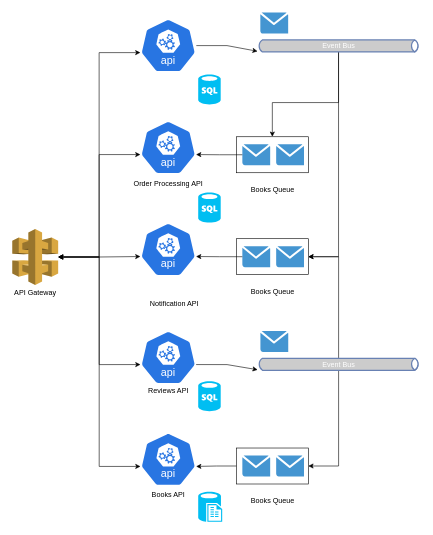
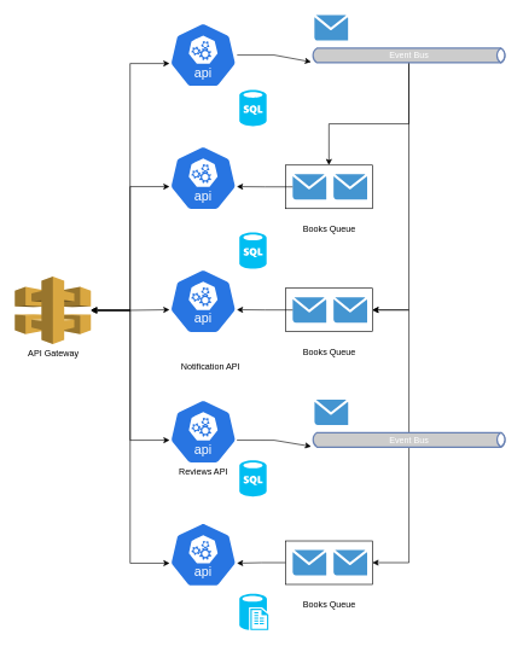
- <mxCell id="4" value="Order Processi&lt;span style=&quot;background-color: initial;&quot;&gt;ng API&lt;/span&gt;" style="text;html=1;align=center;verticalAlign=middle;resizable=0;points=[];autosize=1;strokeColor=none;fillColor=none;" vertex="1" parent="1"><mxGeometry x="210.01" y="290" width="140" height="30" as="geometry" /></mxCell>
- <mxCell id="2" value="API Gateway" style="outlineConnect=0;dashed=0;verticalLabelPosition=bottom;verticalAlign=top;align=center;html=1;shape=mxgraph.aws3.api_gateway;fillColor=#D9A741;gradientColor=none;" vertex="1" parent="1"><mxGeometry x="20" y="381" width="76.5" height="93" as="geometry" /></mxCell>
+ <mxCell id="2" value="API Gateway" style="outlineConnect=0;dashed=0;verticalLabelPosition=bottom;verticalAlign=top;align=center;html=1;shape=mxgraph.aws3.api_gateway;fillColor=#D9A741;gradientColor=none;" vertex="1" parent="1"><mxGeometry x="20" y="381" width="105" height="93" as="geometry" /></mxCell>
- <mxCell id="9" value="Books API" style="text;html=1;align=center;verticalAlign=middle;resizable=0;points=[];autosize=1;strokeColor=none;fillColor=none;" vertex="1" parent="1"><mxGeometry x="240.13" y="810" width="80" height="30" as="geometry" /></mxCell>
